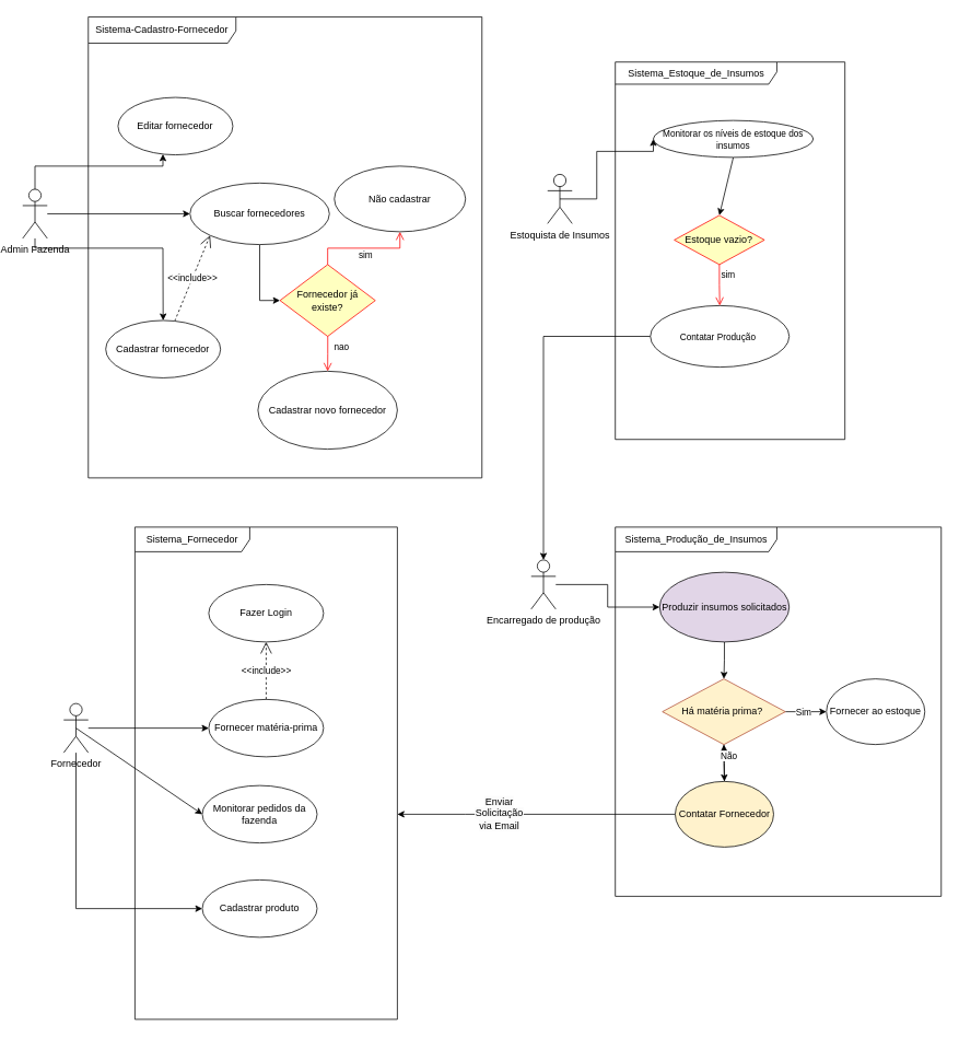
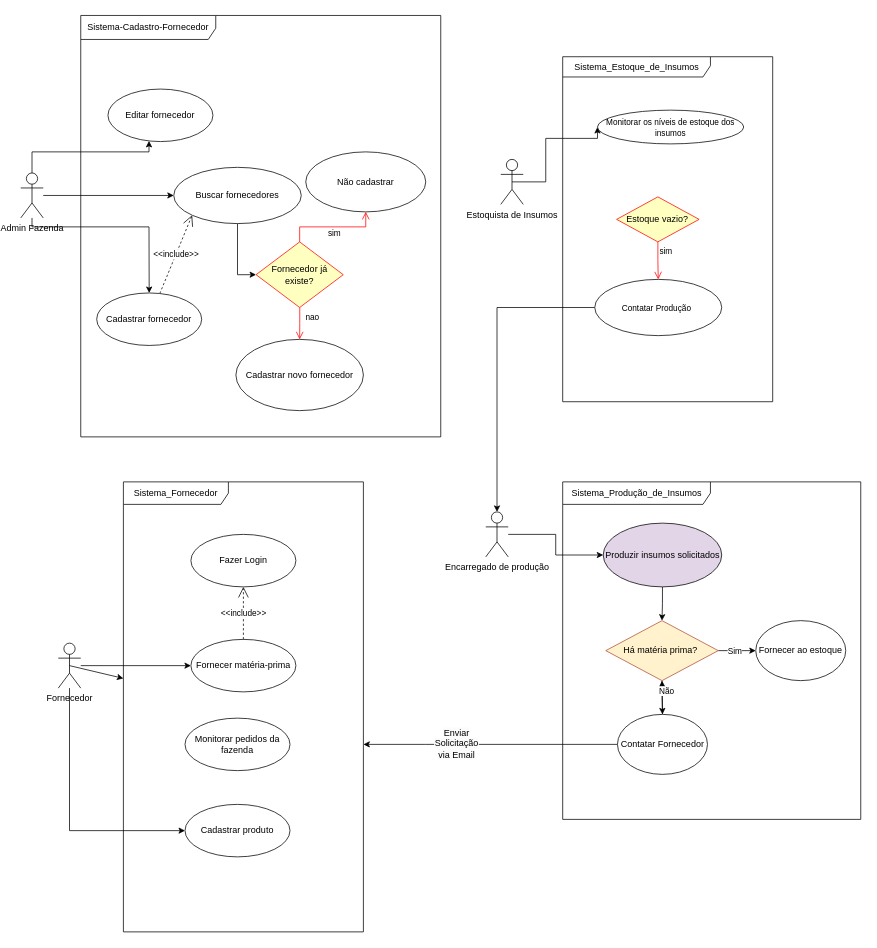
- <mxCell id="32" value="" style="endArrow=classic;html=1;rounded=0;entryDx=0;entryDy=0;exitX=0.5;exitY=1;exitDx=0;exitDy=0;entryX=0.5;entryY=0;" edge="1" parent="1" source="33" target="40"><mxGeometry width="50" height="50" relative="1" as="geometry"><mxPoint x="1240.25" y="207" as="sourcePoint" /><mxPoint x="878.96" y="262" as="targetPoint" /></mxGeometry></mxCell>
- <mxCell id="50" value="" style="endArrow=classic;html=1;rounded=0;exitX=0.5;exitY=0.5;exitDx=0;exitDy=0;exitPerimeter=0;entryX=0;entryY=0.5;entryDx=0;entryDy=0;" edge="1" parent="1" source="6" target="48"><mxGeometry width="50" height="50" relative="1" as="geometry"><mxPoint x="350" y="912" as="sourcePoint" /><mxPoint x="400" y="862" as="targetPoint" /></mxGeometry></mxCell>
+ <mxCell id="50" value="" style="endArrow=classic;html=1;rounded=0;exitX=0.5;exitY=0.5;exitDx=0;exitDy=0;exitPerimeter=0;" edge="1" parent="1" source="6" target="26"><mxGeometry width="50" height="50" relative="1" as="geometry"><mxPoint x="350" y="912" as="sourcePoint" /><mxPoint x="400" y="862" as="targetPoint" /></mxGeometry></mxCell>
- <mxCell id="46" value="Contatar Fornecedor" style="ellipse;whiteSpace=wrap;html=1;fillColor=#fff2cc;" vertex="1" parent="1"><mxGeometry x="815.64" y="952" width="120" height="80" as="geometry" /></mxCell>
+ <mxCell id="46" value="Contatar Fornecedor" style="ellipse;whiteSpace=wrap;html=1;" vertex="1" parent="1"><mxGeometry x="815.64" y="952" width="120" height="80" as="geometry" /></mxCell>
